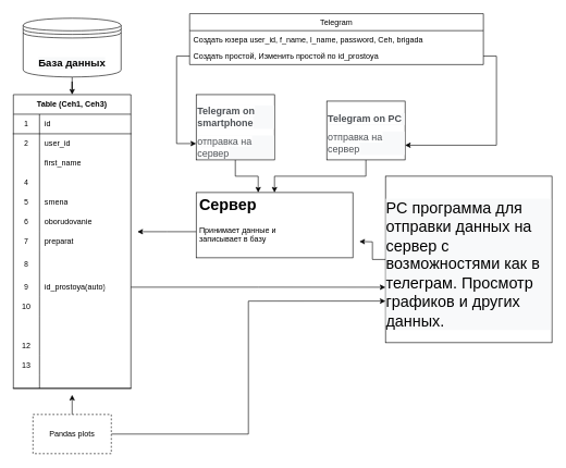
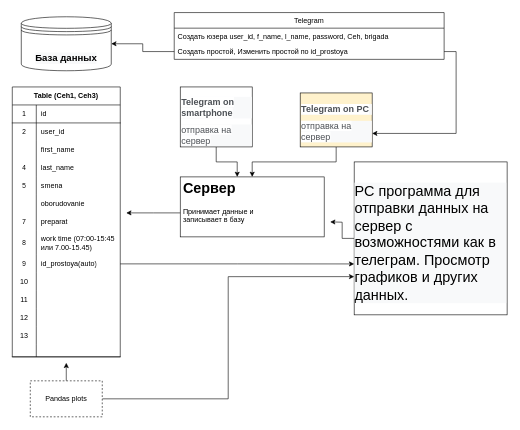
- <mxCell id="5" style="edgeStyle=orthogonalEdgeStyle;rounded=0;orthogonalLoop=1;jettySize=auto;html=1;entryX=0.5;entryY=0;entryDx=0;entryDy=0;" edge="1" parent="1" source="6" target="7"><mxGeometry relative="1" as="geometry" /></mxCell>
- <mxCell id="52" value="&lt;br&gt;&lt;br&gt;&lt;h1 style=&quot;color: rgb(0 , 0 , 0) ; font-family: &amp;#34;helvetica&amp;#34; ; font-style: normal ; letter-spacing: normal ; text-indent: 0px ; text-transform: none ; word-spacing: 0px ; background-color: rgb(248 , 249 , 250) ; font-size: 15px&quot;&gt;&lt;font style=&quot;font-size: 15px&quot;&gt;&lt;span class=&quot;hcV4Re nkGKTb&quot; style=&quot;color: rgb(77 , 81 , 86) ; font-family: &amp;#34;arial&amp;#34; , sans-serif ; background-color: rgb(255 , 255 , 255)&quot;&gt;Telegram on PC&lt;/span&gt;&lt;br&gt;&lt;/font&gt;&lt;/h1&gt;&lt;div style=&quot;color: rgb(0 , 0 , 0) ; font-family: &amp;#34;helvetica&amp;#34; ; font-size: 12px ; font-style: normal ; font-weight: 400 ; letter-spacing: normal ; text-indent: 0px ; text-transform: none ; word-spacing: 0px ; background-color: rgb(248 , 249 , 250)&quot;&gt;&lt;font color=&quot;#4d5156&quot; face=&quot;arial, sans-serif&quot;&gt;&lt;span style=&quot;font-size: 15px ; background-color: rgb(255 , 255 , 255)&quot;&gt;отправка на сервер&lt;/span&gt;&lt;/font&gt;&lt;/div&gt;&lt;br class=&quot;Apple-interchange-newline&quot;&gt;&lt;br&gt;" style="rounded=0;whiteSpace=wrap;html=1;align=left;" vertex="1" parent="1"><mxGeometry x="500" y="154" width="120" height="90" as="geometry" /></mxCell>
+ <mxCell id="52" value="&lt;br&gt;&lt;br&gt;&lt;h1 style=&quot;color: rgb(0 , 0 , 0) ; font-family: &amp;#34;helvetica&amp;#34; ; font-style: normal ; letter-spacing: normal ; text-indent: 0px ; text-transform: none ; word-spacing: 0px ; background-color: rgb(248 , 249 , 250) ; font-size: 15px&quot;&gt;&lt;font style=&quot;font-size: 15px&quot;&gt;&lt;span class=&quot;hcV4Re nkGKTb&quot; style=&quot;color: rgb(77 , 81 , 86) ; font-family: &amp;#34;arial&amp;#34; , sans-serif ; background-color: rgb(255 , 255 , 255)&quot;&gt;Telegram on PC&lt;/span&gt;&lt;br&gt;&lt;/font&gt;&lt;/h1&gt;&lt;div style=&quot;color: rgb(0 , 0 , 0) ; font-family: &amp;#34;helvetica&amp;#34; ; font-size: 12px ; font-style: normal ; font-weight: 400 ; letter-spacing: normal ; text-indent: 0px ; text-transform: none ; word-spacing: 0px ; background-color: rgb(248 , 249 , 250)&quot;&gt;&lt;font color=&quot;#4d5156&quot; face=&quot;arial, sans-serif&quot;&gt;&lt;span style=&quot;font-size: 15px ; background-color: rgb(255 , 255 , 255)&quot;&gt;отправка на сервер&lt;/span&gt;&lt;/font&gt;&lt;/div&gt;&lt;br class=&quot;Apple-interchange-newline&quot;&gt;&lt;br&gt;" style="rounded=0;whiteSpace=wrap;html=1;align=left;fillColor=#fff2cc;" vertex="1" parent="1"><mxGeometry x="500" y="154" width="120" height="90" as="geometry" /></mxCell>
- <mxCell id="56" style="edgeStyle=orthogonalEdgeStyle;rounded=0;orthogonalLoop=1;jettySize=auto;html=1;entryX=0;entryY=0.75;entryDx=0;entryDy=0;" edge="1" parent="1" source="55" target="50"><mxGeometry relative="1" as="geometry" /></mxCell>
+ <mxCell id="56" style="edgeStyle=orthogonalEdgeStyle;rounded=0;orthogonalLoop=1;jettySize=auto;html=1;" edge="1" parent="1" source="55" target="6"><mxGeometry relative="1" as="geometry" /></mxCell>
+ <mxCell id="18" value="last_name" style="shape=partialRectangle;html=1;whiteSpace=wrap;connectable=0;fillColor=none;top=0;left=0;bottom=0;right=0;align=left;spacingLeft=6;overflow=hidden;" vertex="1" parent="16"><mxGeometry x="40" width="140" height="30" as="geometry" /></mxCell>
- <mxCell id="23" value="6" style="shape=partialRectangle;html=1;whiteSpace=wrap;connectable=0;fillColor=none;top=0;left=0;bottom=0;right=0;overflow=hidden;" vertex="1" parent="22"><mxGeometry width="40" height="30" as="geometry" /></mxCell>
+ <mxCell id="30" value="work time (07:00-15:45 или 7.00-15.45)" style="shape=partialRectangle;html=1;whiteSpace=wrap;connectable=0;fillColor=none;top=0;left=0;bottom=0;right=0;align=left;spacingLeft=6;overflow=hidden;" vertex="1" parent="28"><mxGeometry x="40" width="140" height="40" as="geometry" /></mxCell>
+ <mxCell id="38" value="11" style="shape=partialRectangle;html=1;whiteSpace=wrap;connectable=0;fillColor=none;top=0;left=0;bottom=0;right=0;overflow=hidden;" vertex="1" parent="37"><mxGeometry width="40" height="30" as="geometry" /></mxCell>
